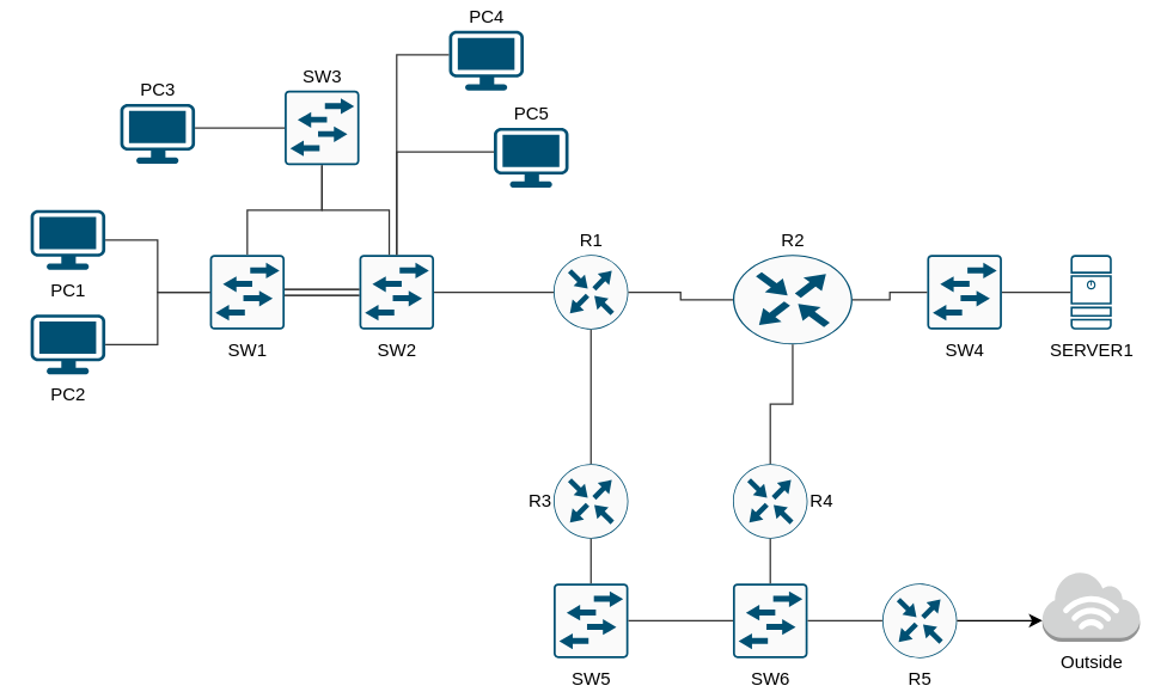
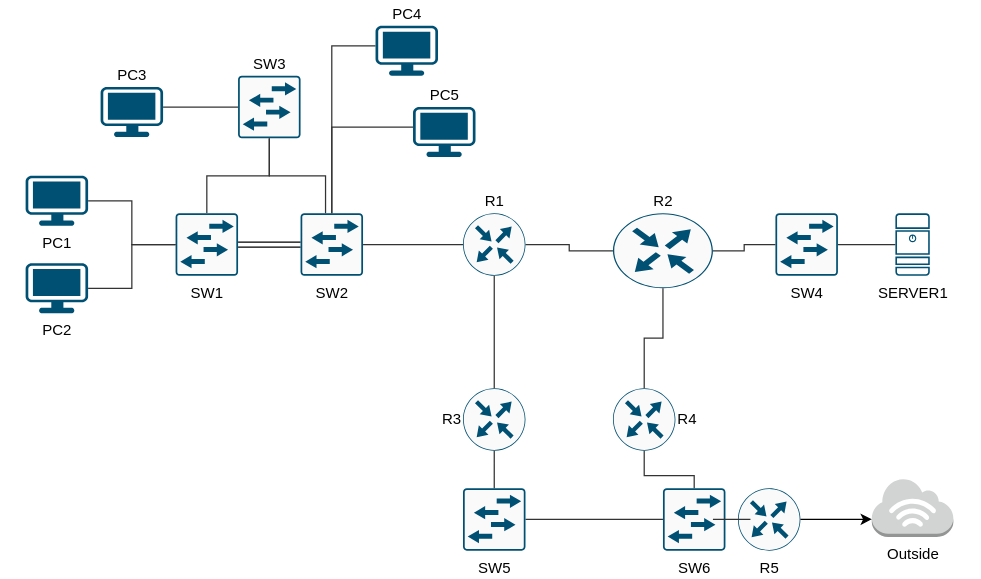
- <mxCell id="15" value="SW6" style="sketch=0;points=[[0.015,0.015,0],[0.985,0.015,0],[0.985,0.985,0],[0.015,0.985,0],[0.25,0,0],[0.5,0,0],[0.75,0,0],[1,0.25,0],[1,0.5,0],[1,0.75,0],[0.75,1,0],[0.5,1,0],[0.25,1,0],[0,0.75,0],[0,0.5,0],[0,0.25,0]];verticalLabelPosition=bottom;html=1;verticalAlign=top;aspect=fixed;align=center;pointerEvents=1;shape=mxgraph.cisco19.rect;prIcon=l2_switch;fillColor=#FAFAFA;strokeColor=#005073;" vertex="1" parent="1"><mxGeometry x="490" y="390" width="50" height="50" as="geometry" /></mxCell>
+ <mxCell id="15" value="SW6" style="sketch=0;points=[[0.015,0.015,0],[0.985,0.015,0],[0.985,0.985,0],[0.015,0.985,0],[0.25,0,0],[0.5,0,0],[0.75,0,0],[1,0.25,0],[1,0.5,0],[1,0.75,0],[0.75,1,0],[0.5,1,0],[0.25,1,0],[0,0.75,0],[0,0.5,0],[0,0.25,0]];verticalLabelPosition=bottom;html=1;verticalAlign=top;aspect=fixed;align=center;pointerEvents=1;shape=mxgraph.cisco19.rect;prIcon=l2_switch;fillColor=#FAFAFA;strokeColor=#005073;" vertex="1" parent="1"><mxGeometry x="530" y="390" width="50" height="50" as="geometry" /></mxCell>
